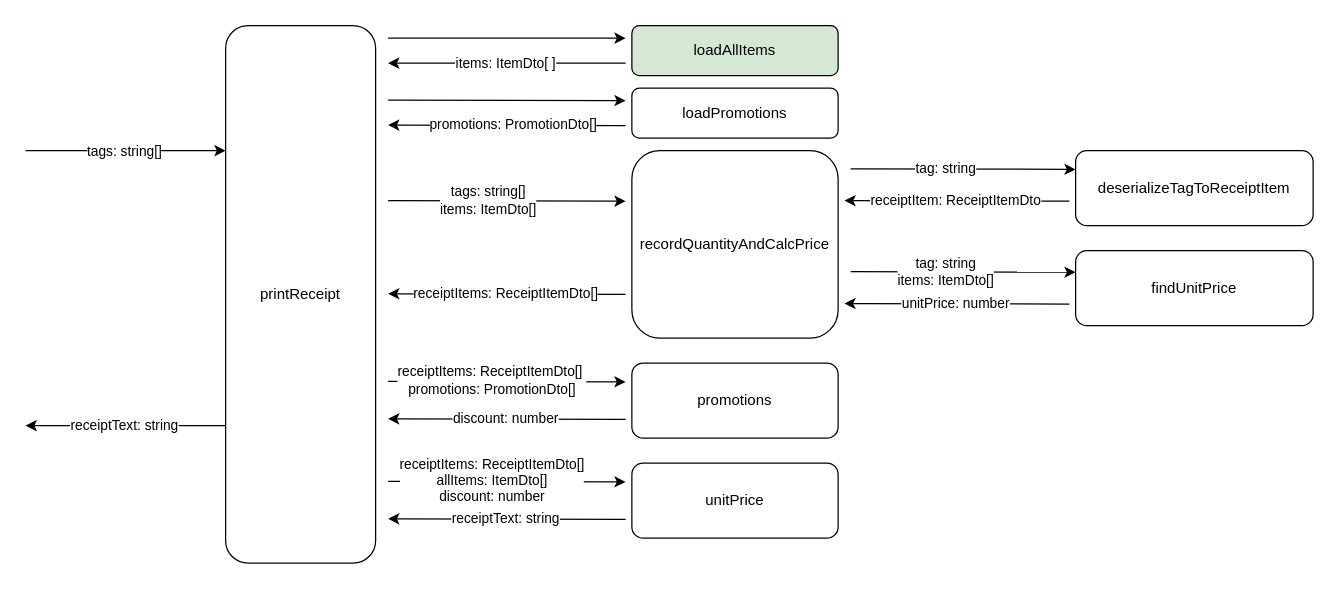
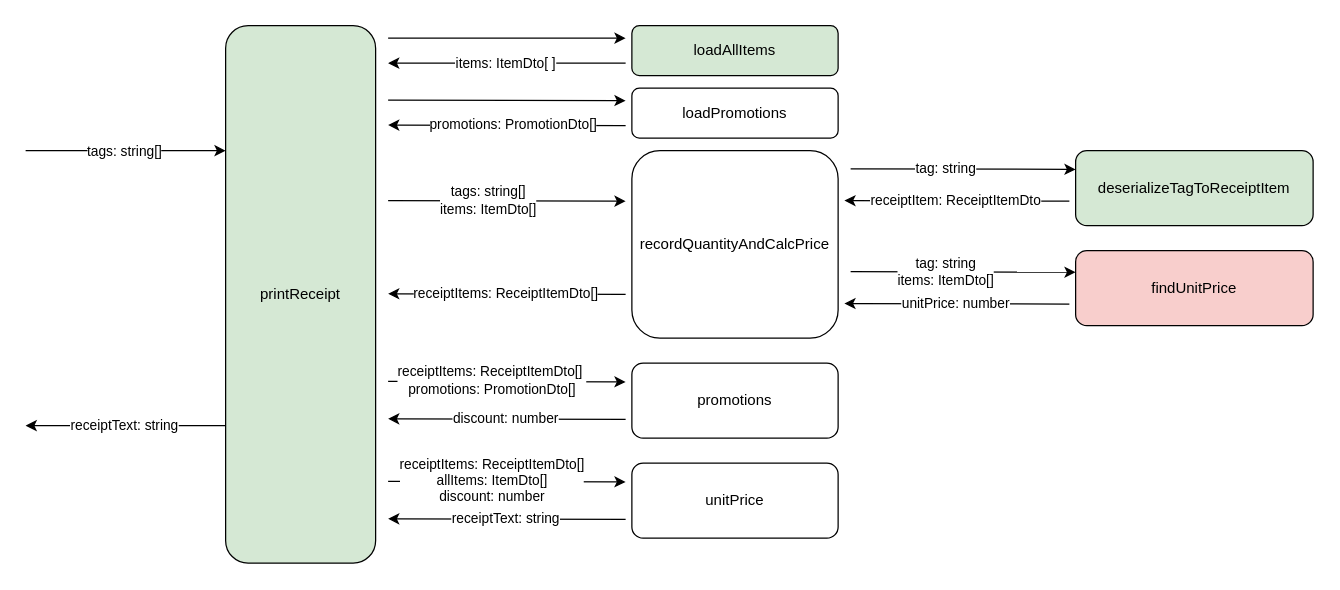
- <mxCell id="26" value="deserializeTagToReceiptItem" style="rounded=1;whiteSpace=wrap;html=1;" vertex="1" parent="1"><mxGeometry x="860" y="120" width="190" height="60" as="geometry" /></mxCell>
+ <mxCell id="26" value="deserializeTagToReceiptItem" style="rounded=1;whiteSpace=wrap;html=1;fillColor=#d5e8d4;" vertex="1" parent="1"><mxGeometry x="860" y="120" width="190" height="60" as="geometry" /></mxCell>
- <mxCell id="27" value="findUnitPrice" style="rounded=1;whiteSpace=wrap;html=1;" vertex="1" parent="1"><mxGeometry x="860" y="200" width="190" height="60" as="geometry" /></mxCell>
+ <mxCell id="27" value="findUnitPrice" style="rounded=1;whiteSpace=wrap;html=1;fillColor=#f8cecc;" vertex="1" parent="1"><mxGeometry x="860" y="200" width="190" height="60" as="geometry" /></mxCell>
- <mxCell id="2" value="printReceipt" style="rounded=1;whiteSpace=wrap;html=1;" vertex="1" parent="1"><mxGeometry x="180" y="20" width="120" height="430" as="geometry" /></mxCell>
+ <mxCell id="2" value="printReceipt" style="rounded=1;whiteSpace=wrap;html=1;fillColor=#d5e8d4;" vertex="1" parent="1"><mxGeometry x="180" y="20" width="120" height="430" as="geometry" /></mxCell>
